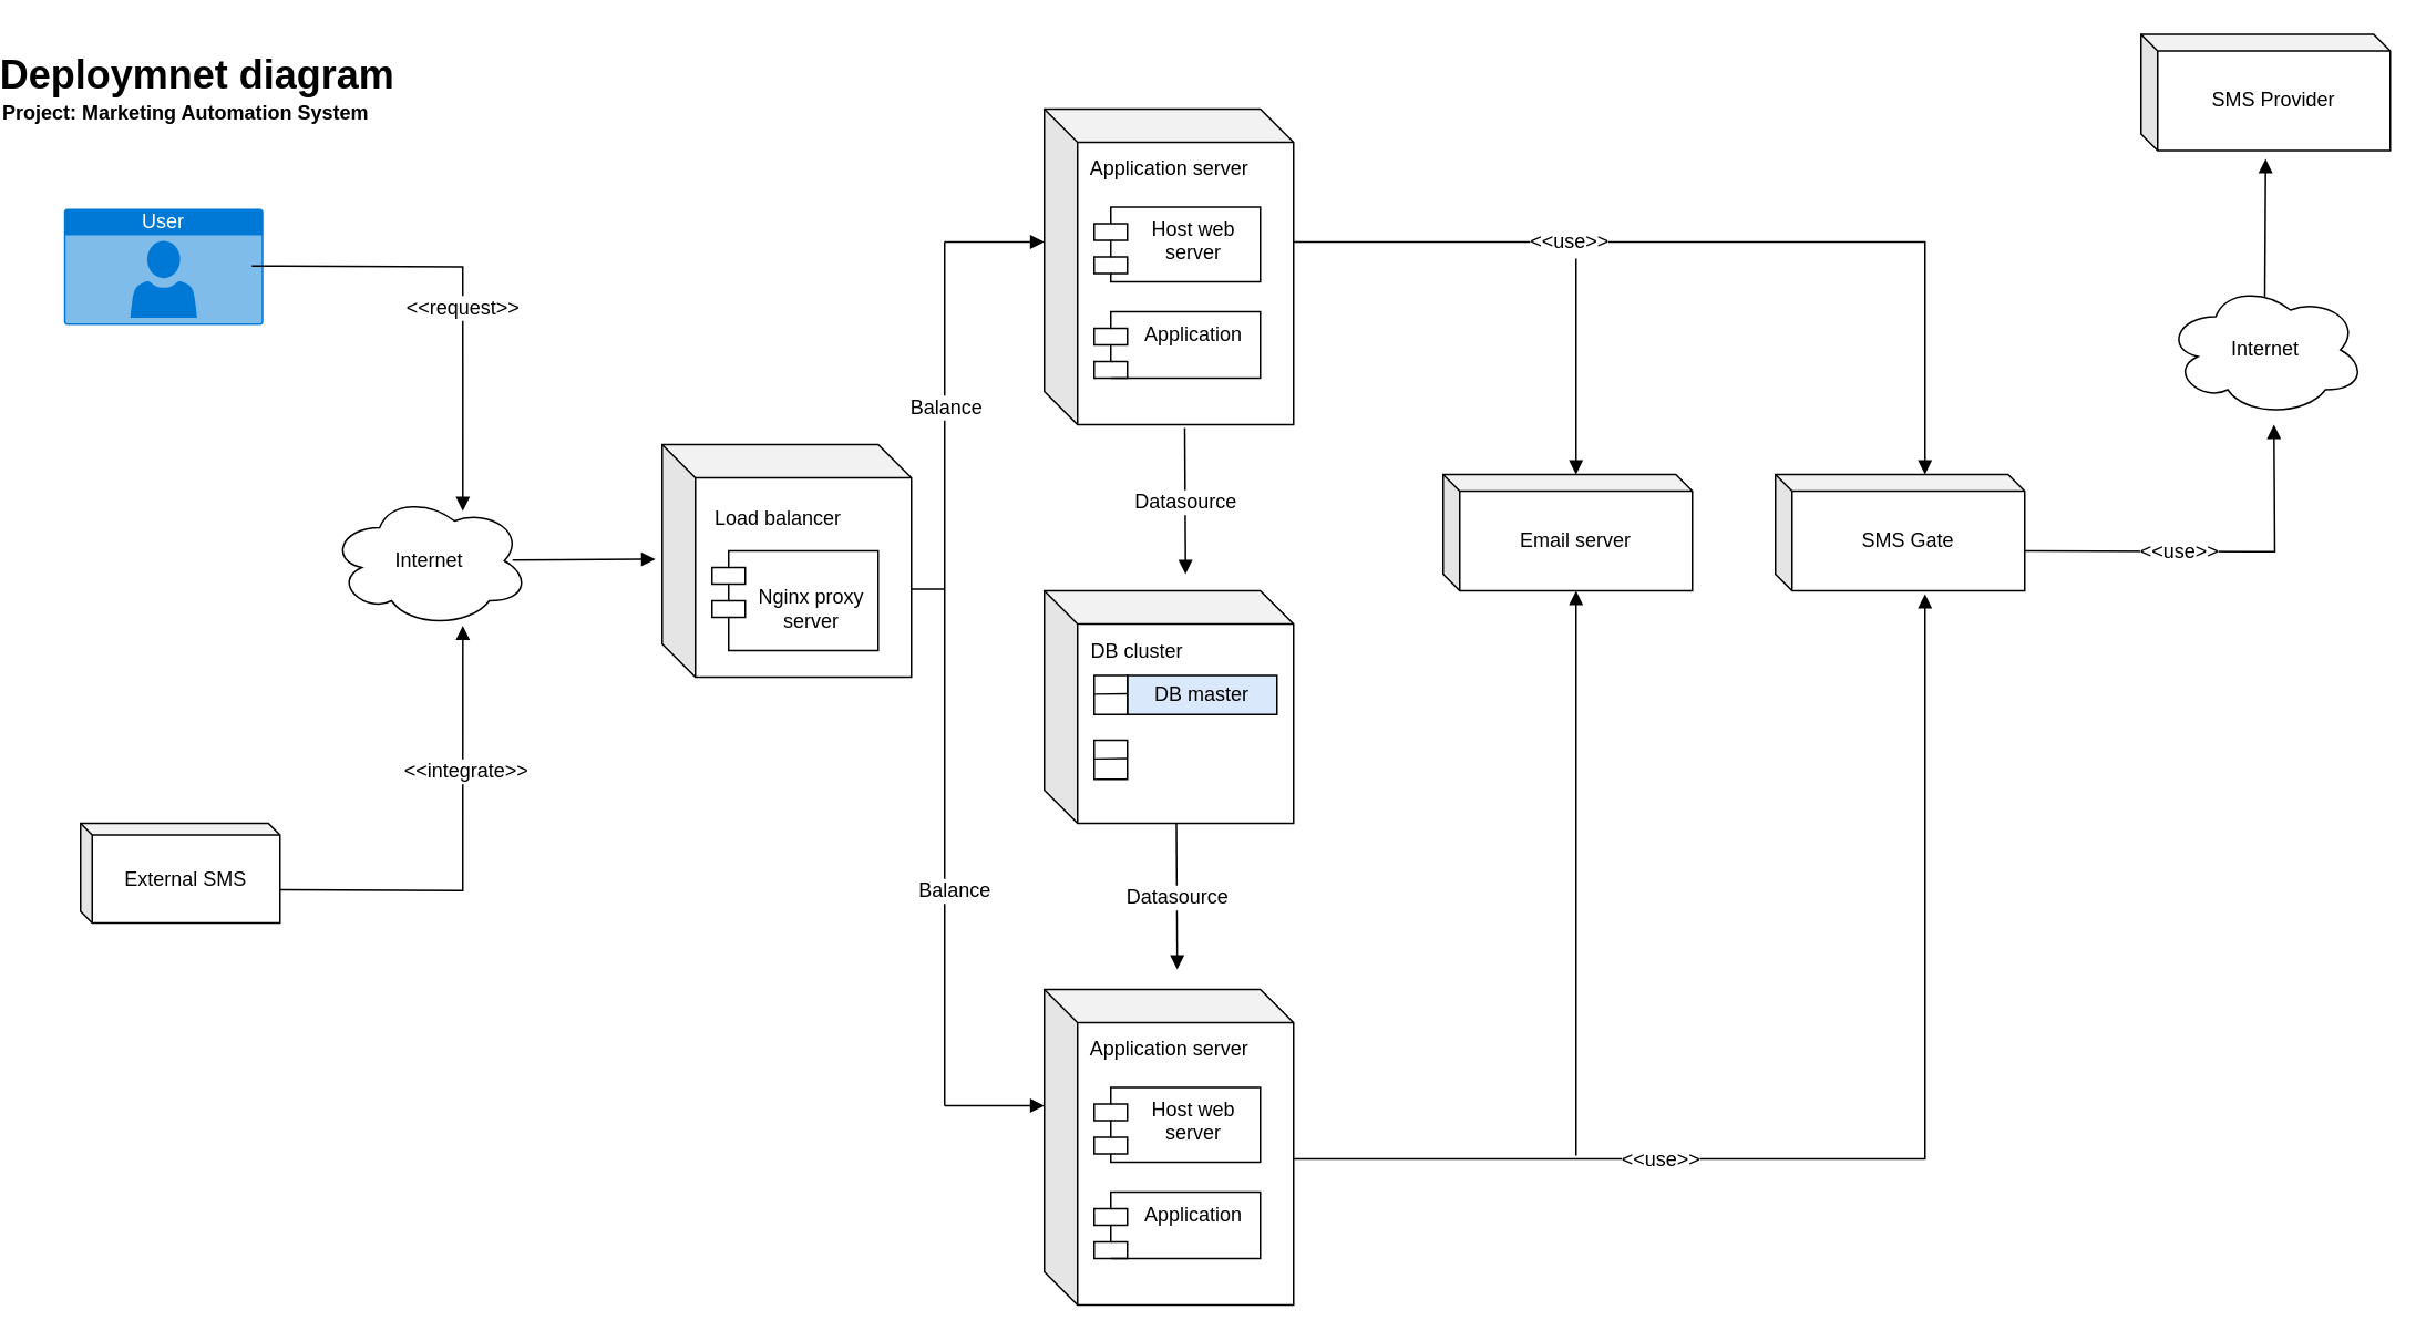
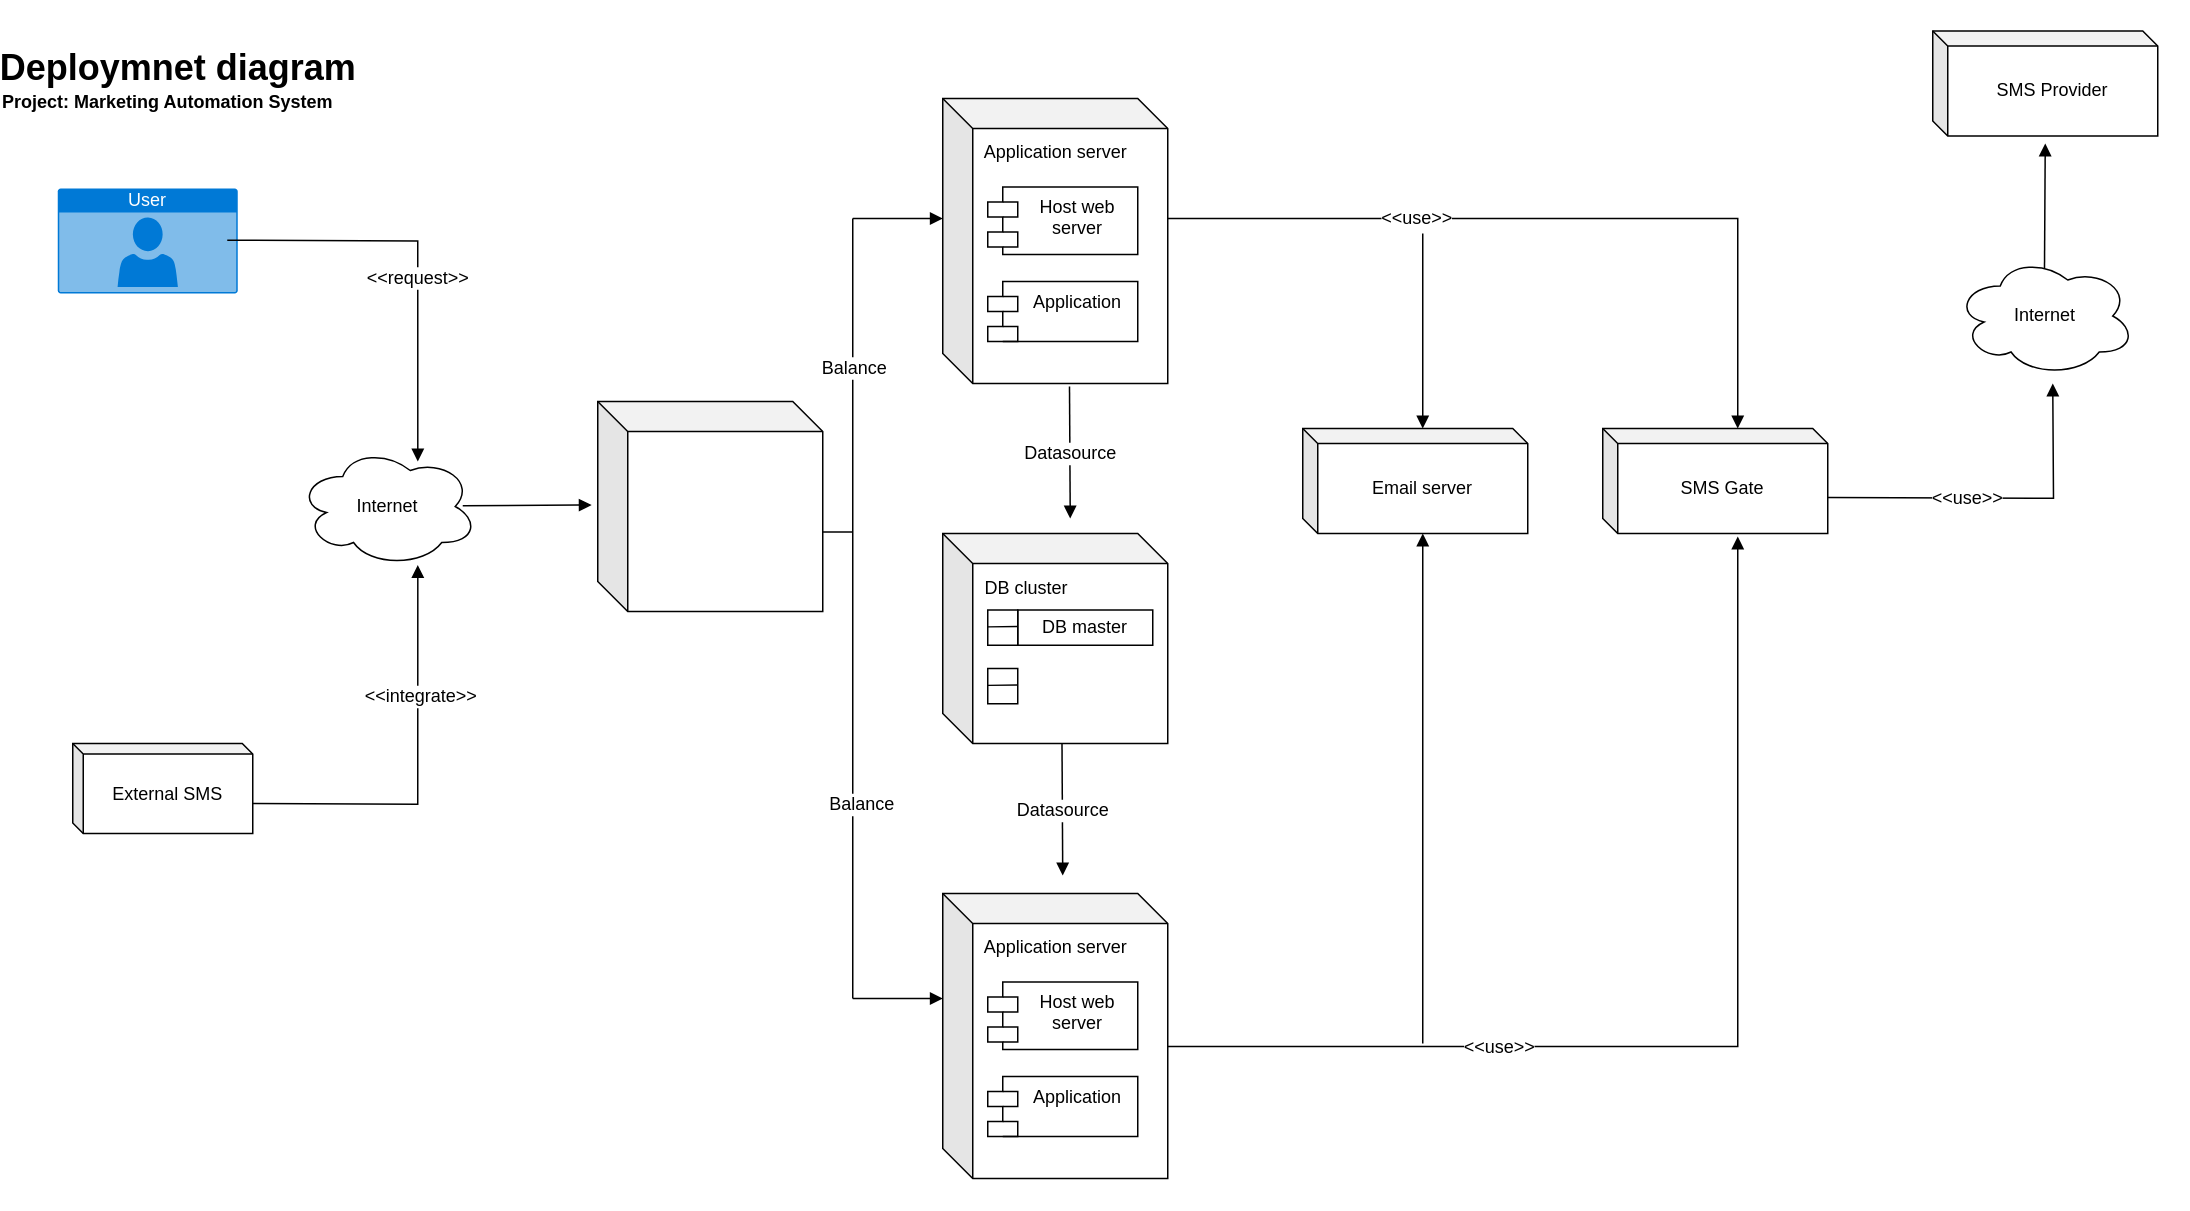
- <mxCell id="8" value="Load balancer" style="text;html=1;strokeColor=none;fillColor=none;align=center;verticalAlign=middle;whiteSpace=wrap;rounded=0;" vertex="1" parent="1"><mxGeometry x="410" y="297" width="80" height="30" as="geometry" /></mxCell>
- <mxCell id="9" value="&lt;br&gt;Nginx proxy server" style="shape=module;align=left;spacingLeft=20;align=center;verticalAlign=top;whiteSpace=wrap;html=1;" vertex="1" parent="1"><mxGeometry x="410" y="331" width="100" height="60" as="geometry" /></mxCell>
- <mxCell id="25" value="DB master" style="rounded=0;whiteSpace=wrap;html=1;fillColor=#dae8fc;" vertex="1" parent="24"><mxGeometry x="20" width="90" height="23.5" as="geometry" /></mxCell>
+ <mxCell id="25" value="DB master" style="rounded=0;whiteSpace=wrap;html=1;" vertex="1" parent="24"><mxGeometry x="20" width="90" height="23.5" as="geometry" /></mxCell>
